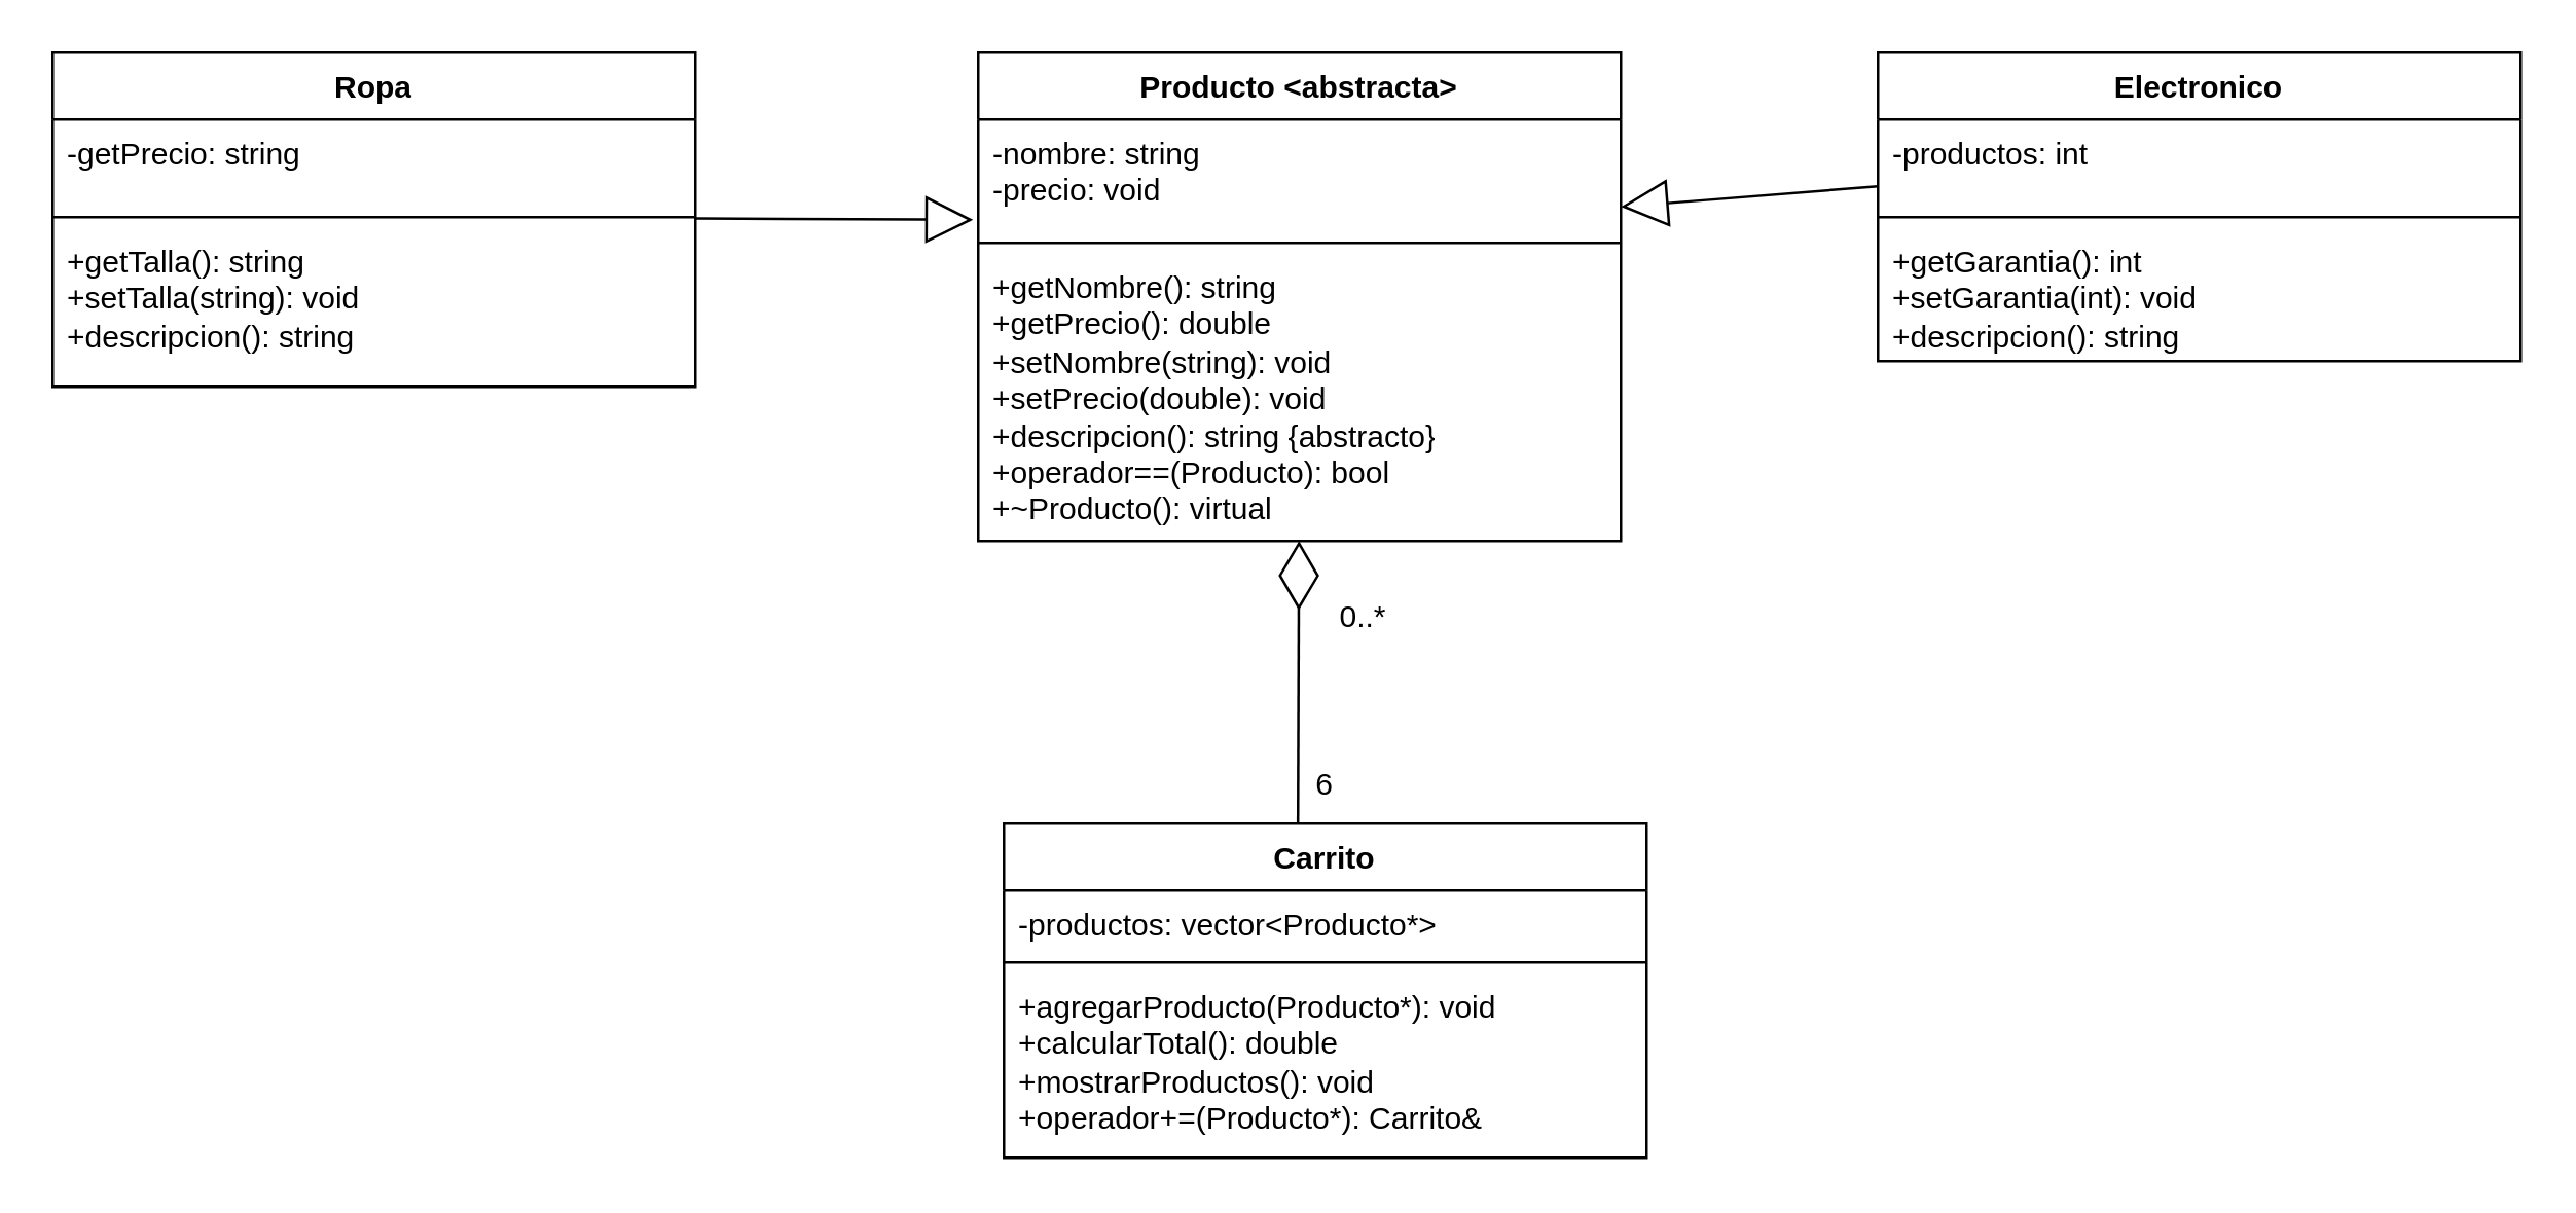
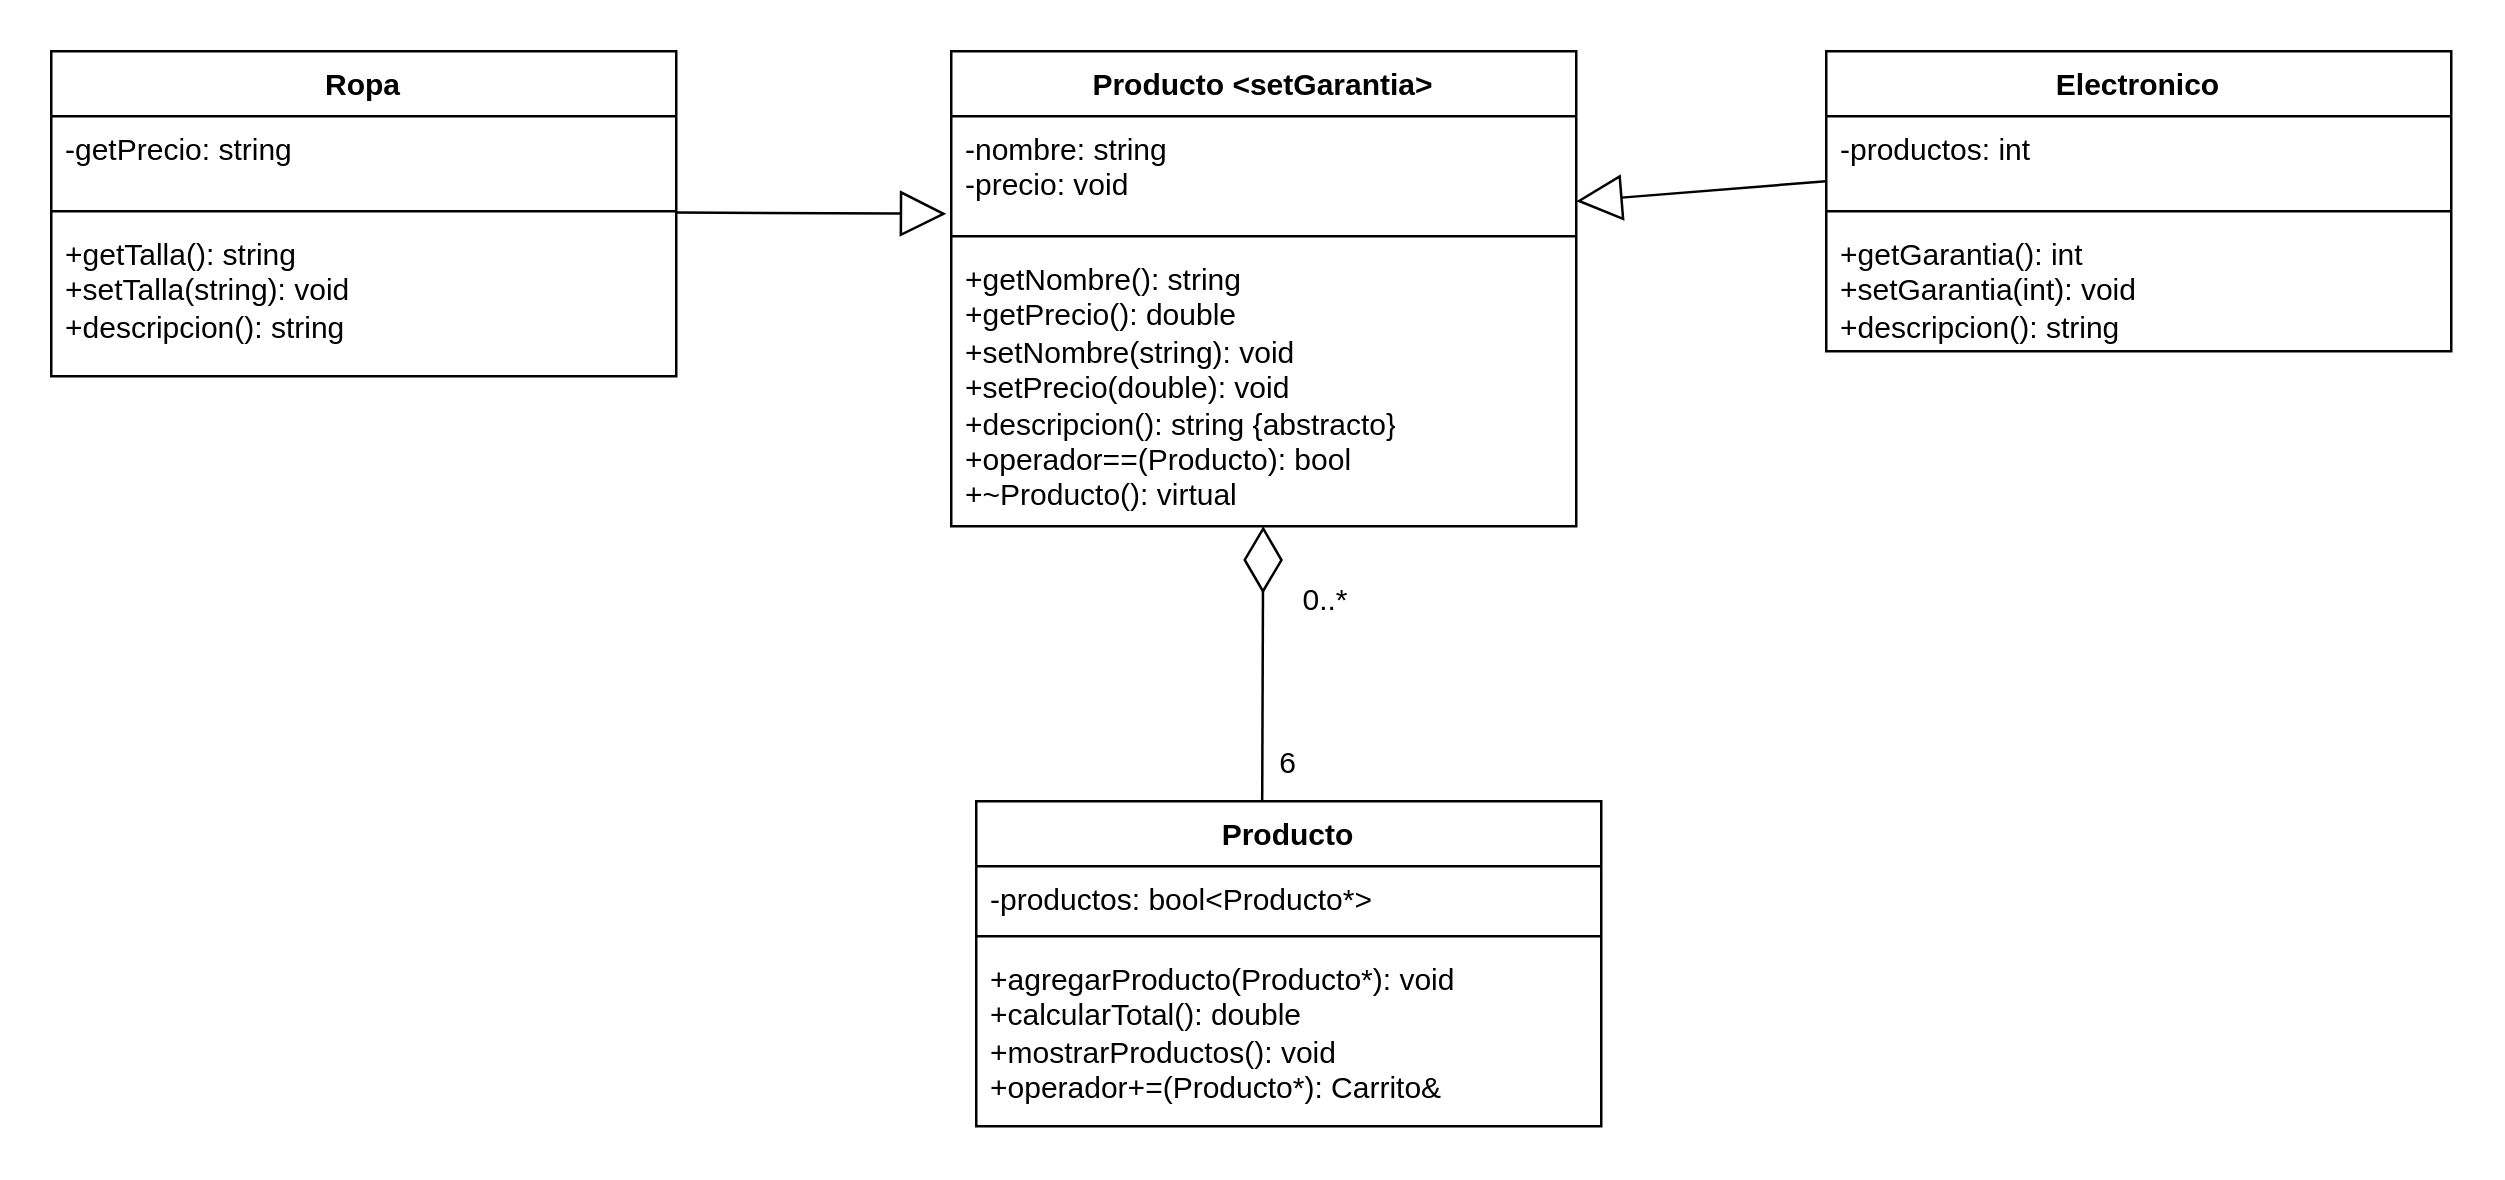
- <mxCell id="2" value="Producto &amp;lt;abstracta&amp;gt;" style="swimlane;fontStyle=1;align=center;verticalAlign=top;childLayout=stackLayout;horizontal=1;startSize=26;horizontalStack=0;resizeParent=1;resizeParentMax=0;resizeLast=0;collapsible=1;marginBottom=0;whiteSpace=wrap;html=1;" parent="1" vertex="1"><mxGeometry x="380" y="20" width="250" height="190" as="geometry"><mxRectangle x="374" y="80" width="80" height="30" as="alternateBounds" /></mxGeometry></mxCell>
+ <mxCell id="2" value="Producto &amp;lt;setGarantia&amp;gt;" style="swimlane;fontStyle=1;align=center;verticalAlign=top;childLayout=stackLayout;horizontal=1;startSize=26;horizontalStack=0;resizeParent=1;resizeParentMax=0;resizeLast=0;collapsible=1;marginBottom=0;whiteSpace=wrap;html=1;" parent="1" vertex="1"><mxGeometry x="380" y="20" width="250" height="190" as="geometry"><mxRectangle x="374" y="80" width="80" height="30" as="alternateBounds" /></mxGeometry></mxCell>
- <mxCell id="16" value="Carrito" style="swimlane;fontStyle=1;align=center;verticalAlign=top;childLayout=stackLayout;horizontal=1;startSize=26;horizontalStack=0;resizeParent=1;resizeParentMax=0;resizeLast=0;collapsible=1;marginBottom=0;whiteSpace=wrap;html=1;" parent="1" vertex="1"><mxGeometry x="390" y="320" width="250" height="130" as="geometry"><mxRectangle x="374" y="80" width="80" height="30" as="alternateBounds" /></mxGeometry></mxCell>
+ <mxCell id="16" value="Producto" style="swimlane;fontStyle=1;align=center;verticalAlign=top;childLayout=stackLayout;horizontal=1;startSize=26;horizontalStack=0;resizeParent=1;resizeParentMax=0;resizeLast=0;collapsible=1;marginBottom=0;whiteSpace=wrap;html=1;" parent="1" vertex="1"><mxGeometry x="390" y="320" width="250" height="130" as="geometry"><mxRectangle x="374" y="80" width="80" height="30" as="alternateBounds" /></mxGeometry></mxCell>
- <mxCell id="17" value="-productos: vector&amp;lt;Producto*&amp;gt;" style="text;strokeColor=none;fillColor=none;align=left;verticalAlign=top;spacingLeft=4;spacingRight=4;overflow=hidden;rotatable=0;points=[[0,0.5],[1,0.5]];portConstraint=eastwest;whiteSpace=wrap;html=1;" parent="16" vertex="1"><mxGeometry y="26" width="250" height="24" as="geometry" /></mxCell>
+ <mxCell id="17" value="-productos: bool&amp;lt;Producto*&amp;gt;" style="text;strokeColor=none;fillColor=none;align=left;verticalAlign=top;spacingLeft=4;spacingRight=4;overflow=hidden;rotatable=0;points=[[0,0.5],[1,0.5]];portConstraint=eastwest;whiteSpace=wrap;html=1;" parent="16" vertex="1"><mxGeometry y="26" width="250" height="24" as="geometry" /></mxCell>
